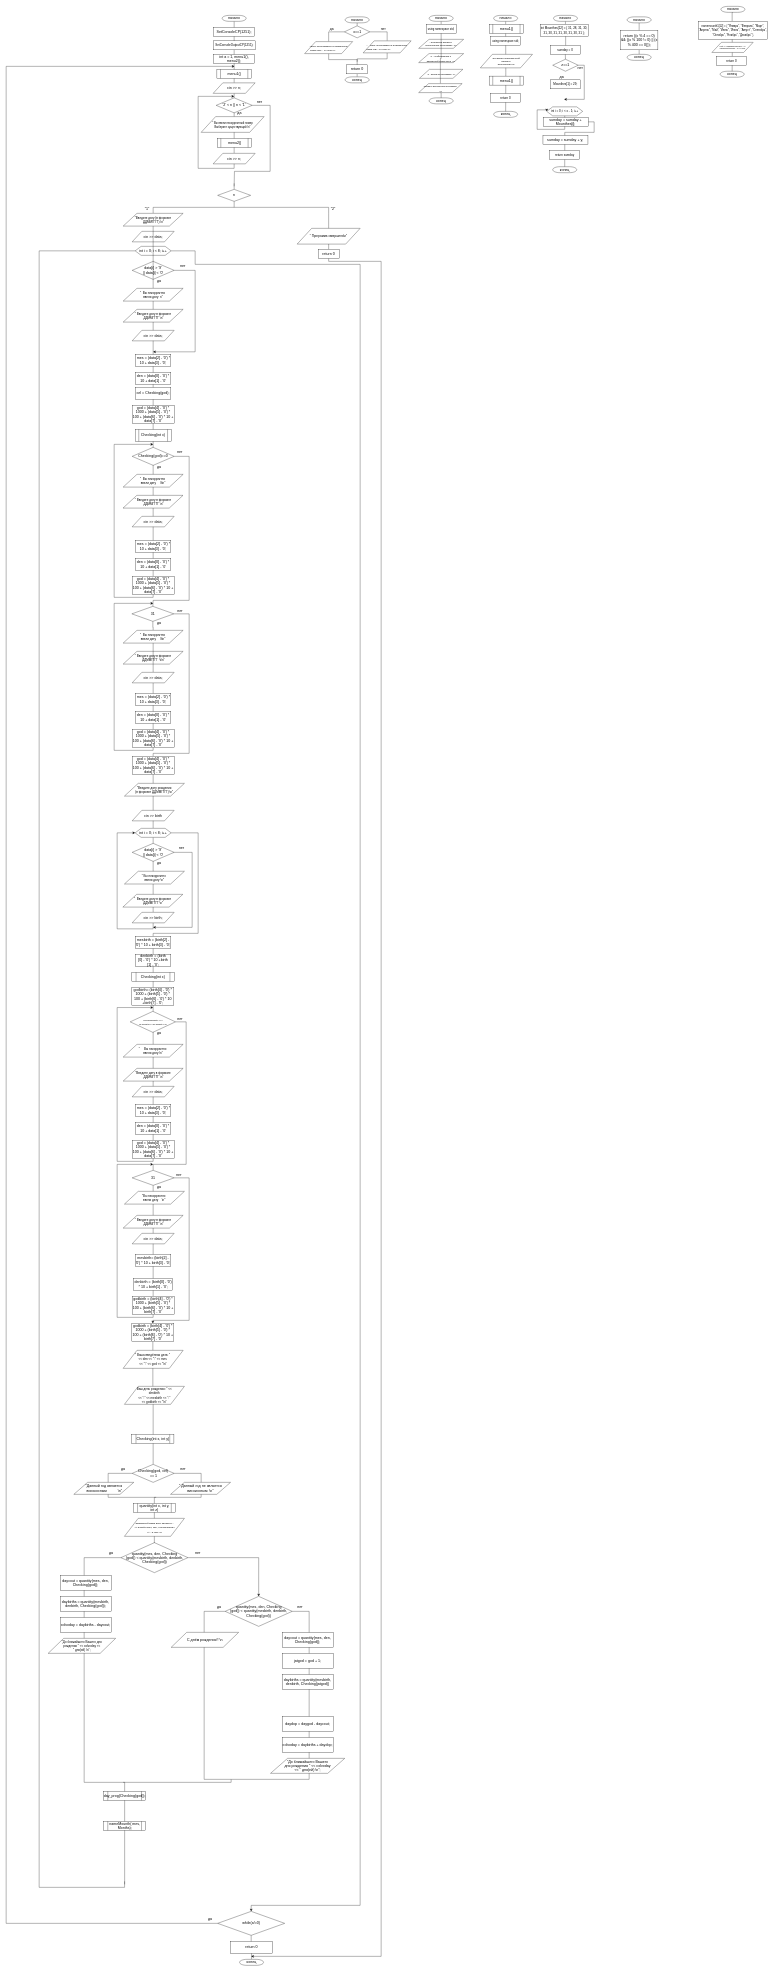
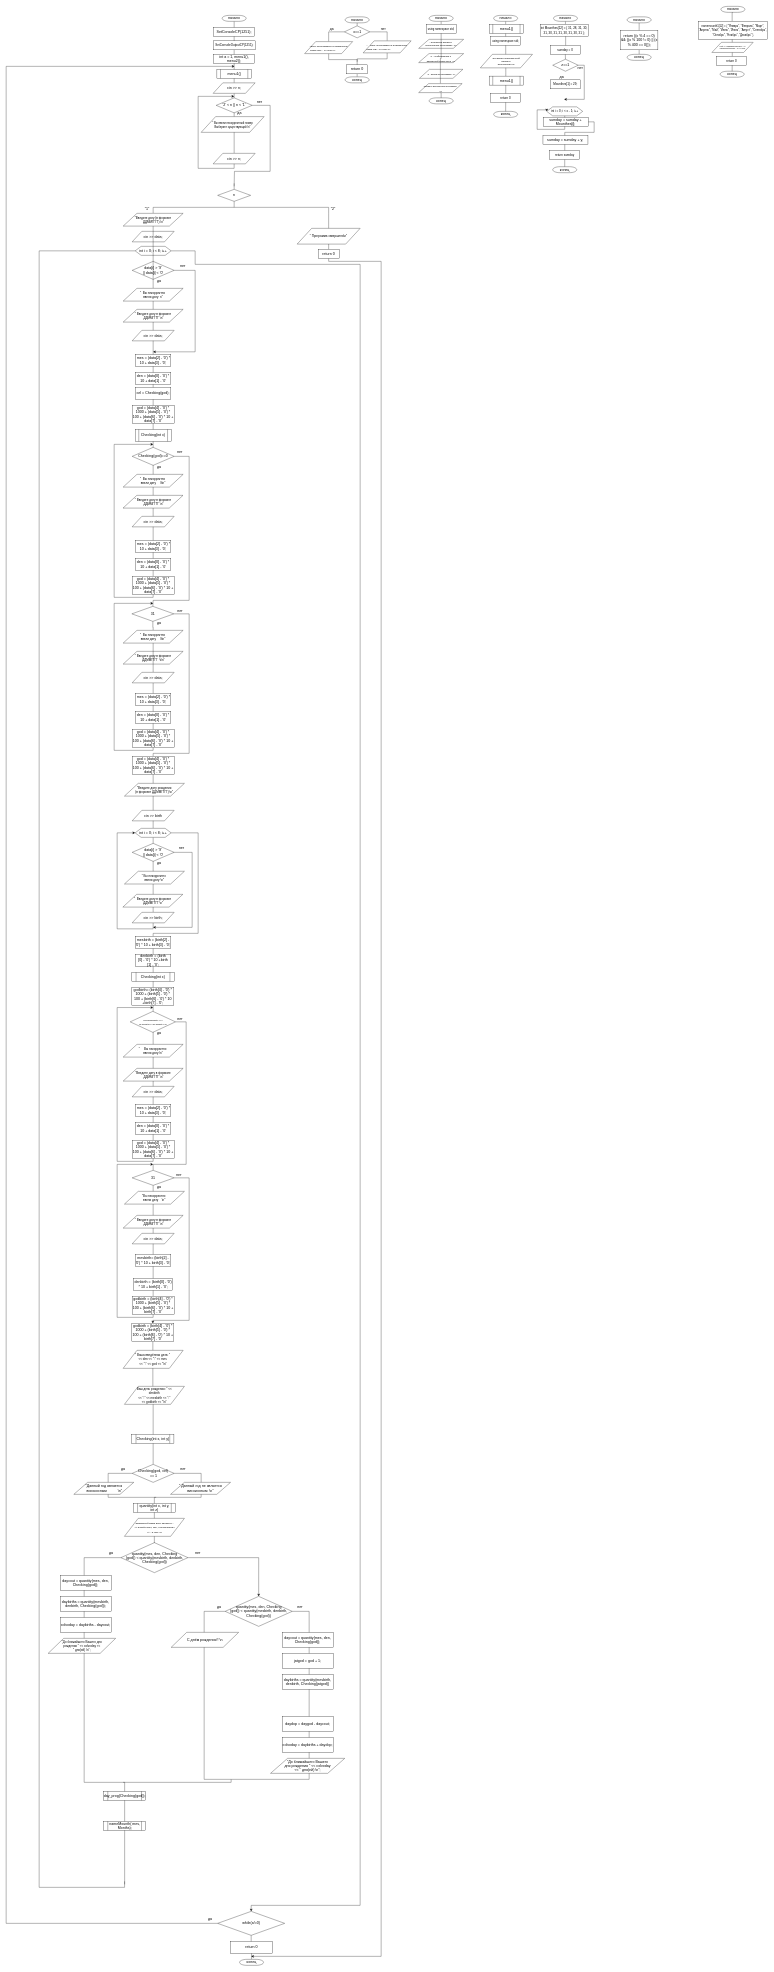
- <mxCell id="62" value="menu2()" style="shape=process;whiteSpace=wrap;html=1;backgroundOutline=1;" parent="1" vertex="1"><mxGeometry x="723.5" y="460" width="115" height="30" as="geometry" /></mxCell>
